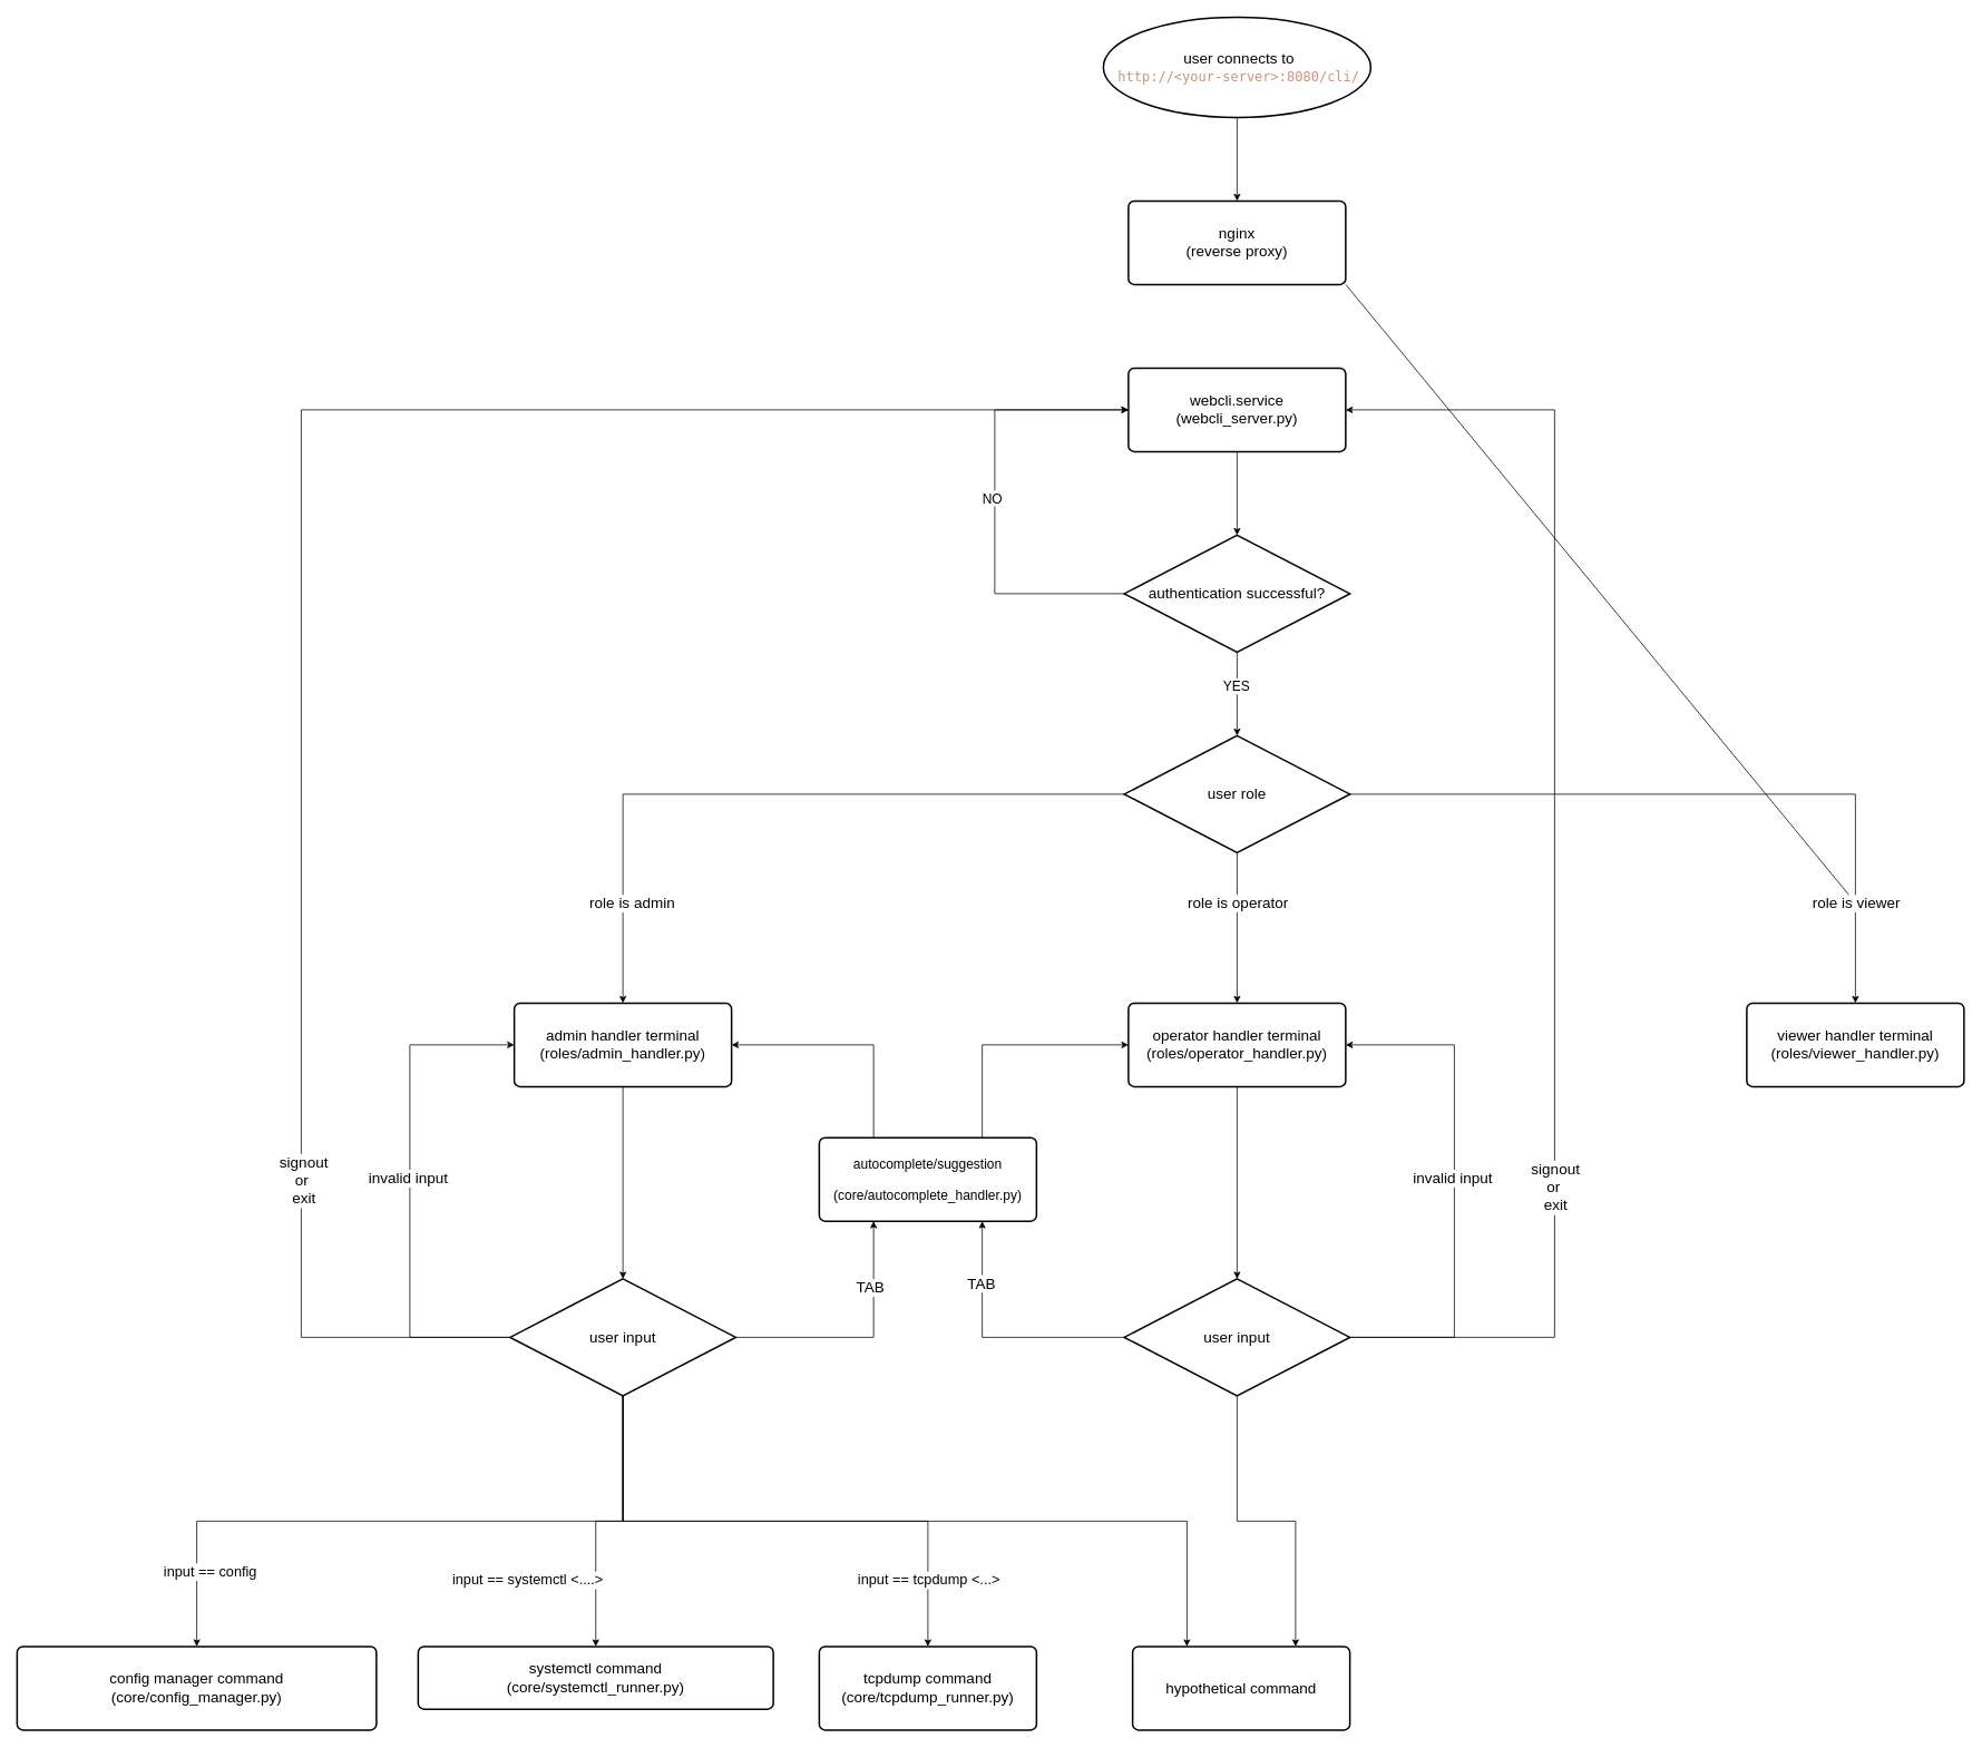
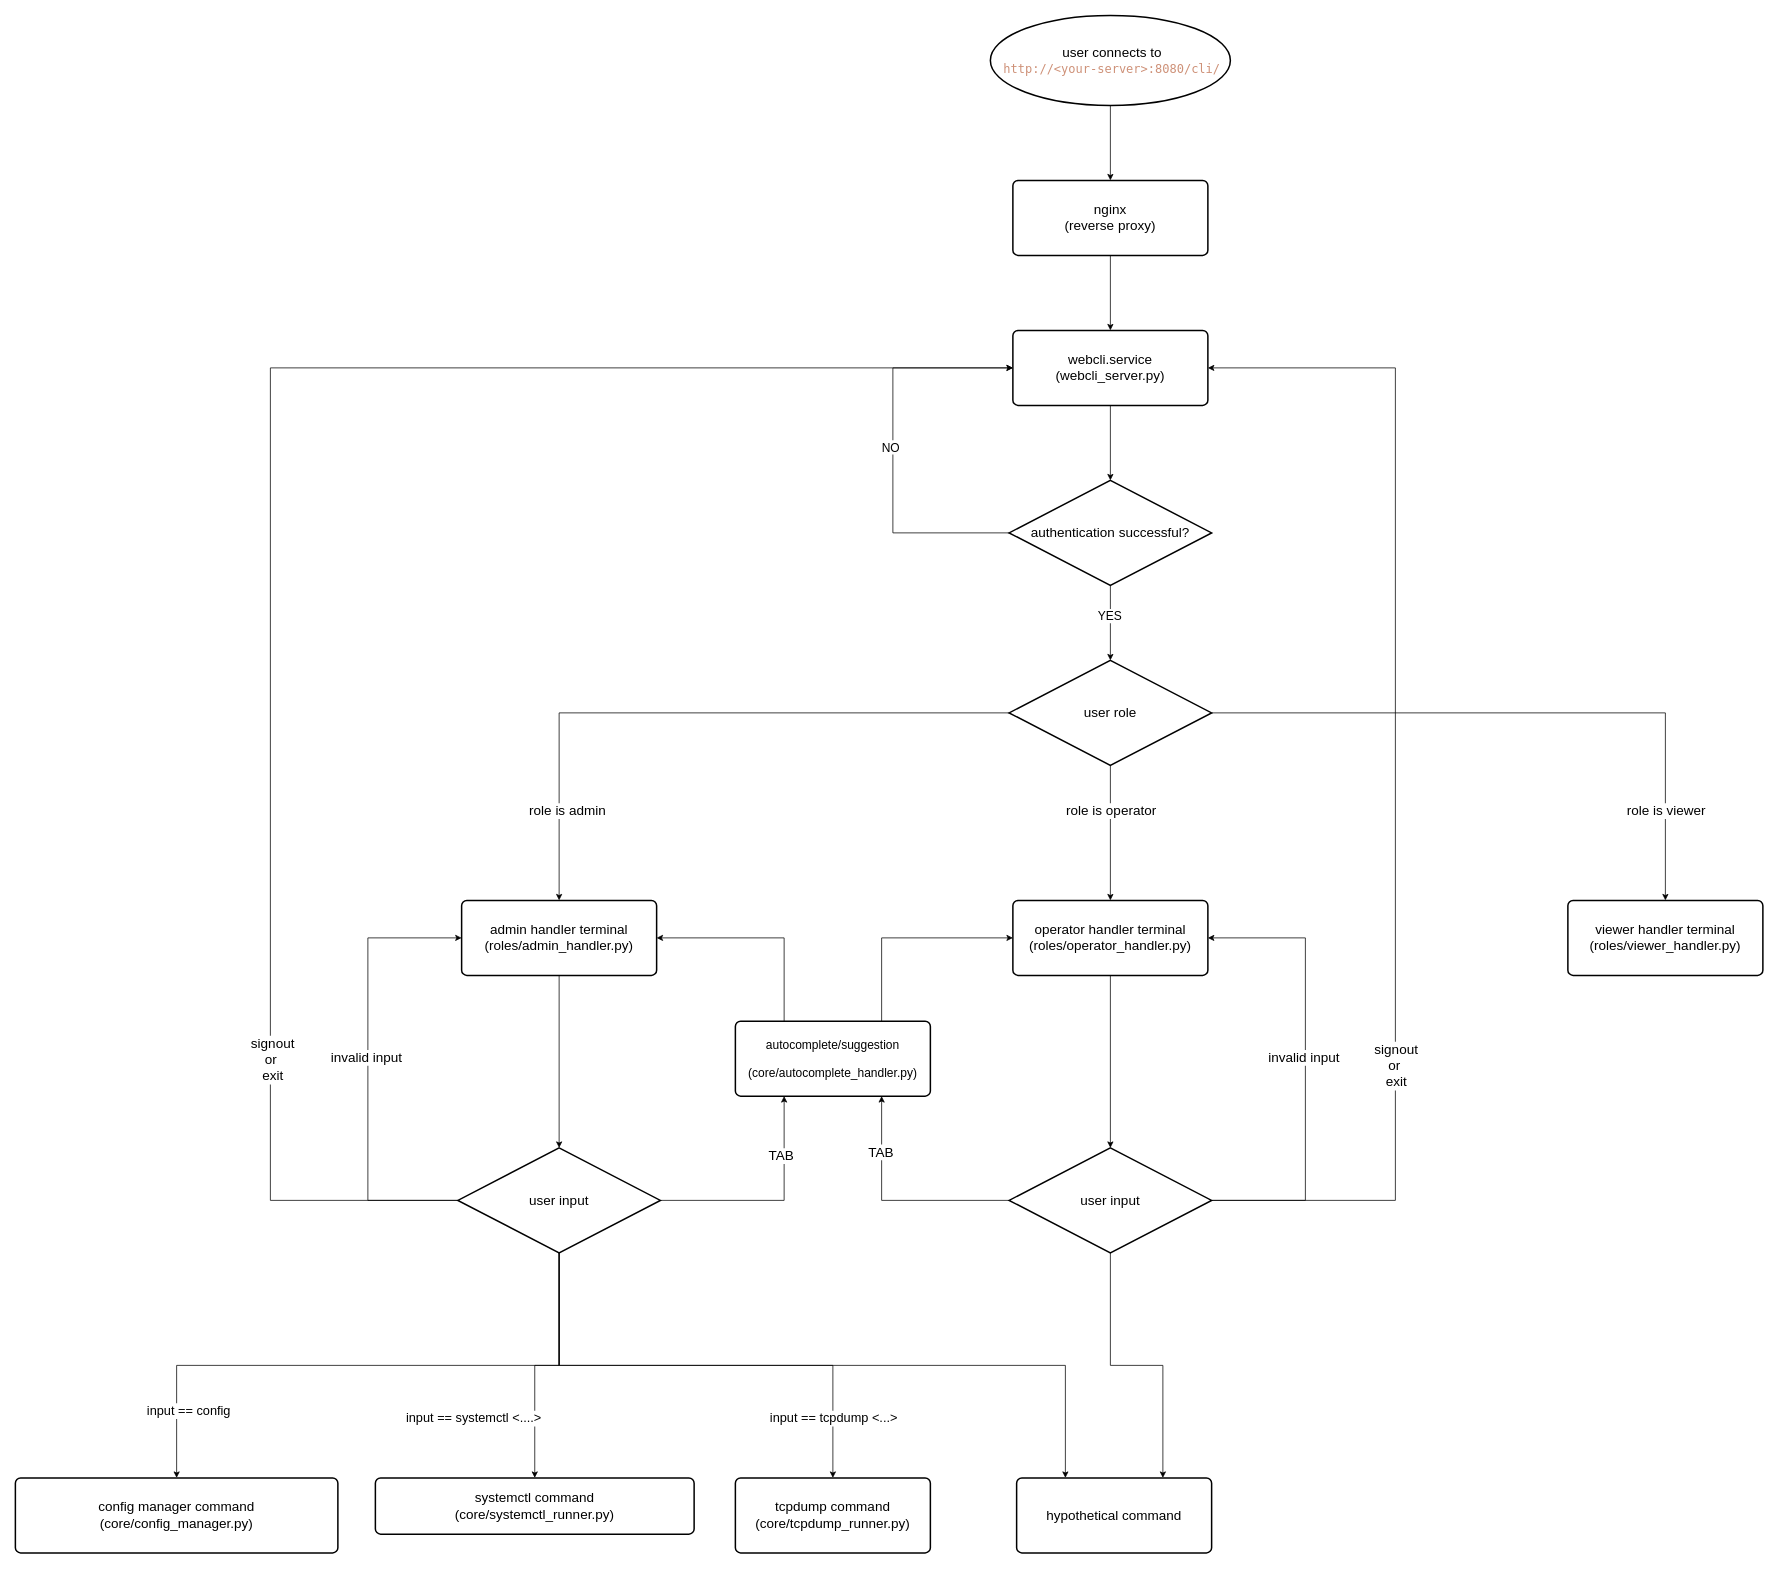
- <mxCell id="4" style="edgeStyle=orthogonalEdgeStyle;rounded=0;orthogonalLoop=1;jettySize=auto;html=1;" edge="1" parent="1" source="5" target="21"><mxGeometry relative="1" as="geometry" /></mxCell>
+ <mxCell id="4" style="edgeStyle=orthogonalEdgeStyle;rounded=0;orthogonalLoop=1;jettySize=auto;html=1;entryX=0.5;entryY=0;entryDx=0;entryDy=0;" edge="1" parent="1" source="5" target="6"><mxGeometry relative="1" as="geometry" /></mxCell>
